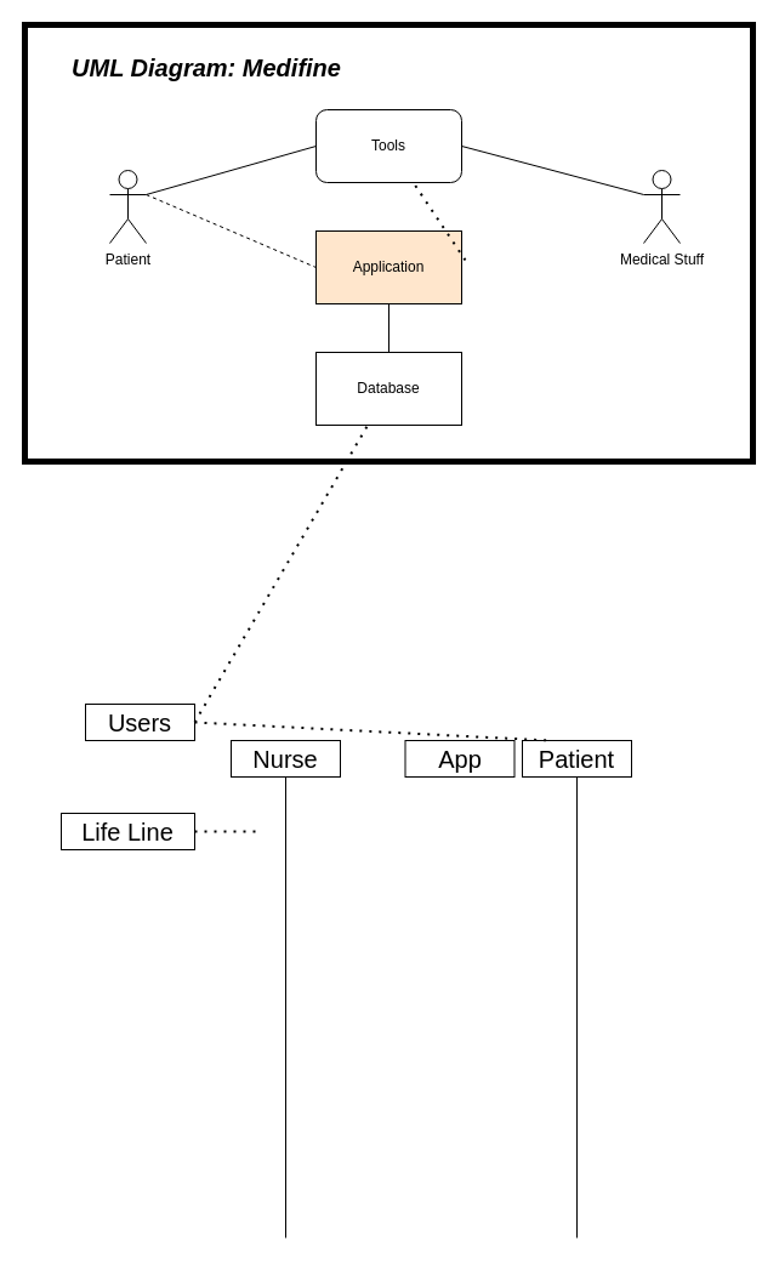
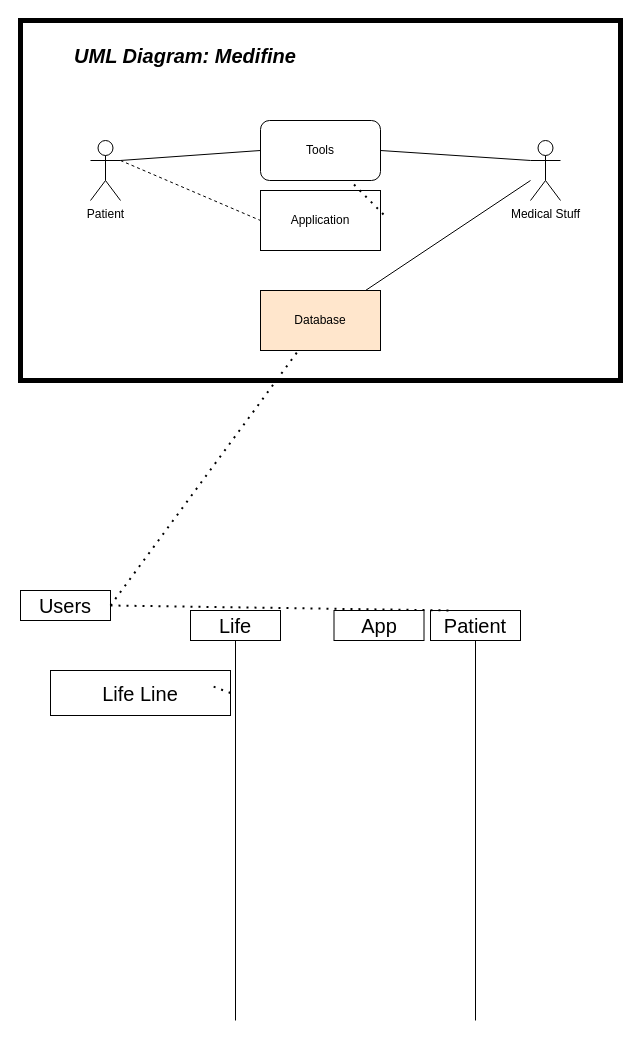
- <mxCell id="13" value="UML Diagram: Medifine" style="text;html=1;strokeColor=none;fillColor=none;align=center;verticalAlign=middle;whiteSpace=wrap;rounded=0;fontSize=20;fontStyle=3" vertex="1" parent="1"><mxGeometry x="50" y="40" width="240" height="30" as="geometry" /></mxCell>
+ <mxCell id="13" value="UML Diagram: Medifine" style="text;html=1;strokeColor=none;fillColor=none;align=center;verticalAlign=middle;whiteSpace=wrap;rounded=0;fontSize=20;fontStyle=3" vertex="1" parent="1"><mxGeometry x="65" y="40" width="240" height="30" as="geometry" /></mxCell>
- <mxCell id="7" value="Tools" style="rounded=1;whiteSpace=wrap;html=1;" vertex="1" parent="1"><mxGeometry x="260" y="90" width="120" height="60" as="geometry" /></mxCell>
+ <mxCell id="7" value="Tools" style="rounded=1;whiteSpace=wrap;html=1;" vertex="1" parent="1"><mxGeometry x="260" y="120" width="120" height="60" as="geometry" /></mxCell>
- <mxCell id="5" value="Application" style="rounded=0;whiteSpace=wrap;html=1;fillColor=#ffe6cc;" vertex="1" parent="1"><mxGeometry x="260" y="190" width="120" height="60" as="geometry" /></mxCell>
+ <mxCell id="5" value="Application" style="rounded=0;whiteSpace=wrap;html=1;" vertex="1" parent="1"><mxGeometry x="260" y="190" width="120" height="60" as="geometry" /></mxCell>
- <mxCell id="12" value="" style="endArrow=none;html=1;rounded=0;entryX=0.5;entryY=1;entryDx=0;entryDy=0;" edge="1" parent="1" source="4" target="5"><mxGeometry width="50" height="50" relative="1" as="geometry"><mxPoint x="270" y="300" as="sourcePoint" /><mxPoint x="390" y="290" as="targetPoint" /></mxGeometry></mxCell>
+ <mxCell id="12" value="" style="endArrow=none;html=1;rounded=0;" edge="1" parent="1" source="4" target="9"><mxGeometry width="50" height="50" relative="1" as="geometry"><mxPoint x="270" y="300" as="sourcePoint" /><mxPoint x="390" y="290" as="targetPoint" /></mxGeometry></mxCell>
- <mxCell id="4" value="Database" style="rounded=0;whiteSpace=wrap;html=1;" vertex="1" parent="1"><mxGeometry x="260" y="290" width="120" height="60" as="geometry" /></mxCell>
+ <mxCell id="4" value="Database" style="rounded=0;whiteSpace=wrap;html=1;fillColor=#ffe6cc;" vertex="1" parent="1"><mxGeometry x="260" y="290" width="120" height="60" as="geometry" /></mxCell>
- <mxCell id="14" value="Users" style="rounded=0;whiteSpace=wrap;html=1;fontSize=20;strokeWidth=1;fillColor=default;" vertex="1" parent="1"><mxGeometry x="70" y="580" width="90" height="30" as="geometry" /></mxCell>
+ <mxCell id="14" value="Users" style="rounded=0;whiteSpace=wrap;html=1;fontSize=20;strokeWidth=1;fillColor=default;" vertex="1" parent="1"><mxGeometry x="20" y="590" width="90" height="30" as="geometry" /></mxCell>
- <mxCell id="15" value="Nurse" style="rounded=0;whiteSpace=wrap;html=1;fontSize=20;strokeWidth=1;fillColor=default;" vertex="1" parent="1"><mxGeometry x="190" y="610" width="90" height="30" as="geometry" /></mxCell>
+ <mxCell id="15" value="Life" style="rounded=0;whiteSpace=wrap;html=1;fontSize=20;strokeWidth=1;fillColor=default;" vertex="1" parent="1"><mxGeometry x="190" y="610" width="90" height="30" as="geometry" /></mxCell>
- <mxCell id="19" value="Life Line" style="rounded=0;whiteSpace=wrap;html=1;fontSize=20;strokeWidth=1;fillColor=default;" vertex="1" parent="1"><mxGeometry x="50" y="670" width="110" height="30" as="geometry" /></mxCell>
+ <mxCell id="19" value="Life Line" style="rounded=0;whiteSpace=wrap;html=1;fontSize=20;strokeWidth=1;fillColor=default;" vertex="1" parent="1"><mxGeometry x="50" y="670" width="180" height="45" as="geometry" /></mxCell>
